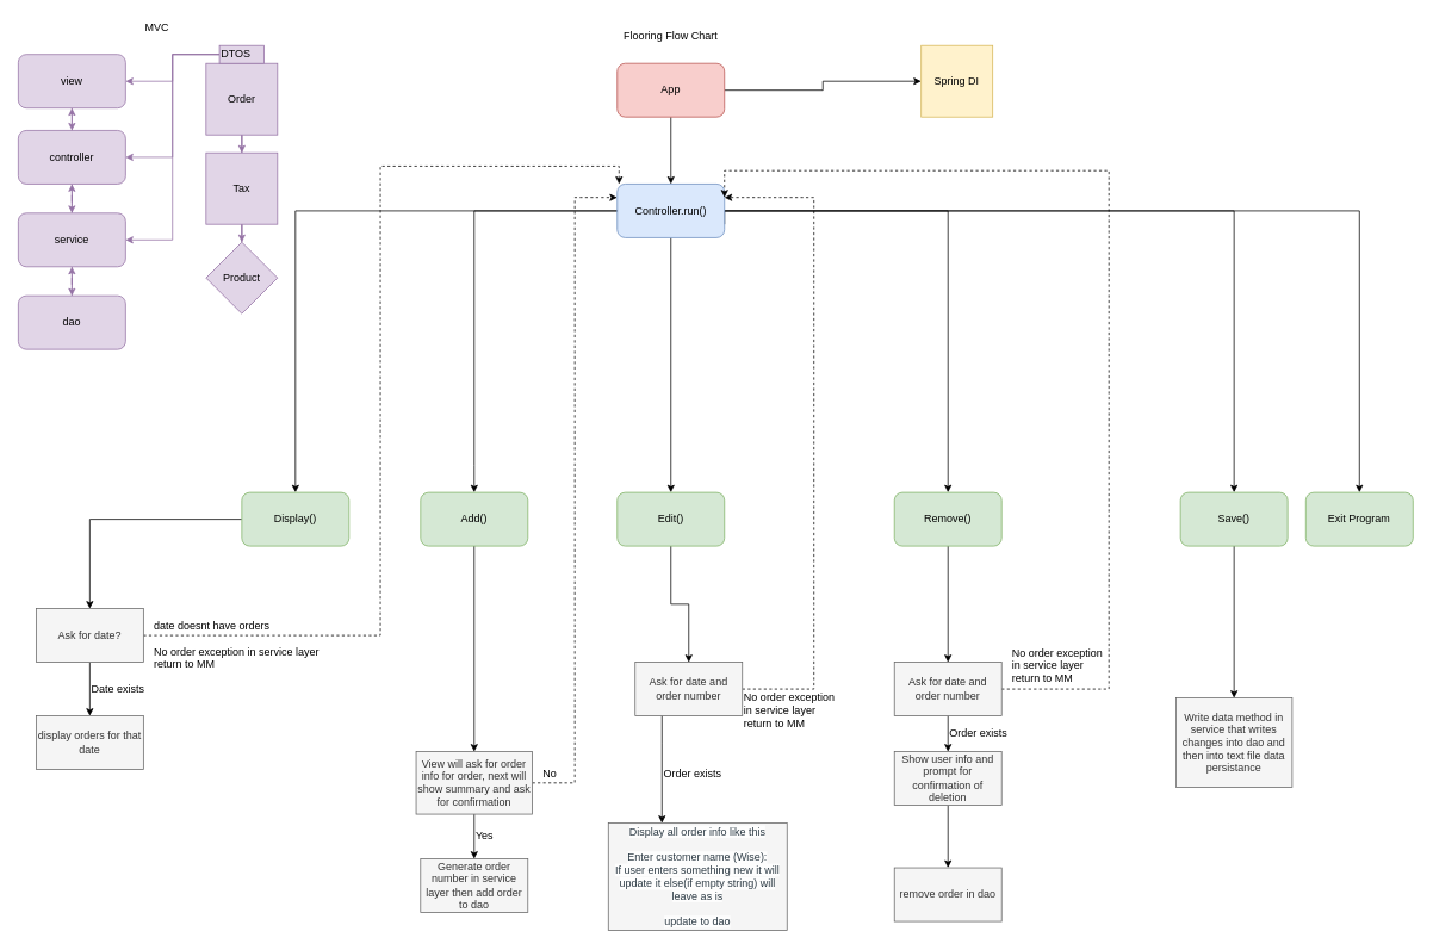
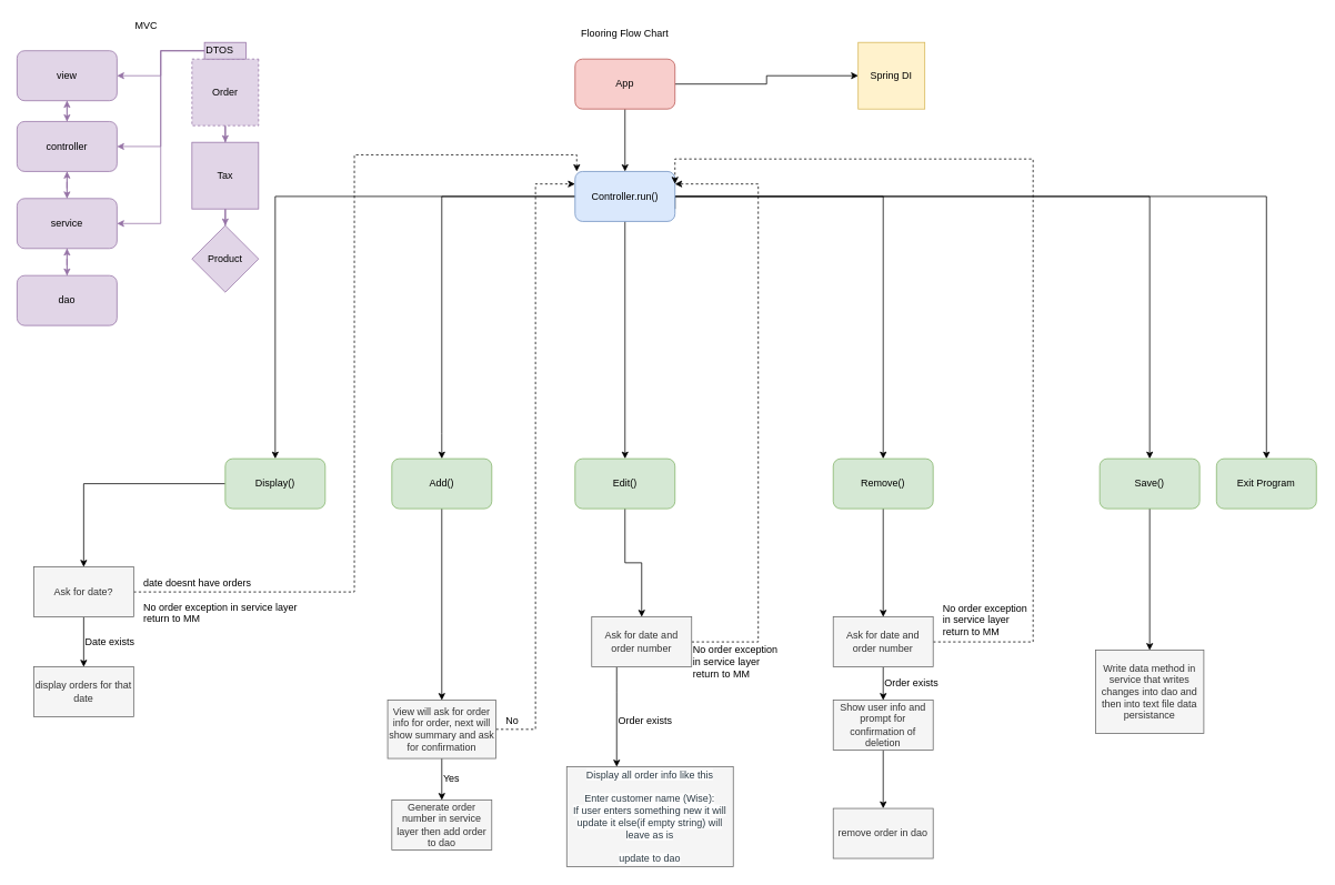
- <mxCell id="14" value="Order" style="whiteSpace=wrap;html=1;aspect=fixed;direction=south;fillColor=#e1d5e7;strokeColor=#9673a6;" parent="1" vertex="1"><mxGeometry x="230" y="70" width="80" height="80" as="geometry" /></mxCell>
+ <mxCell id="14" value="Order" style="whiteSpace=wrap;html=1;aspect=fixed;direction=south;fillColor=#e1d5e7;strokeColor=#9673a6;dashed=1;" parent="1" vertex="1"><mxGeometry x="230" y="70" width="80" height="80" as="geometry" /></mxCell>
